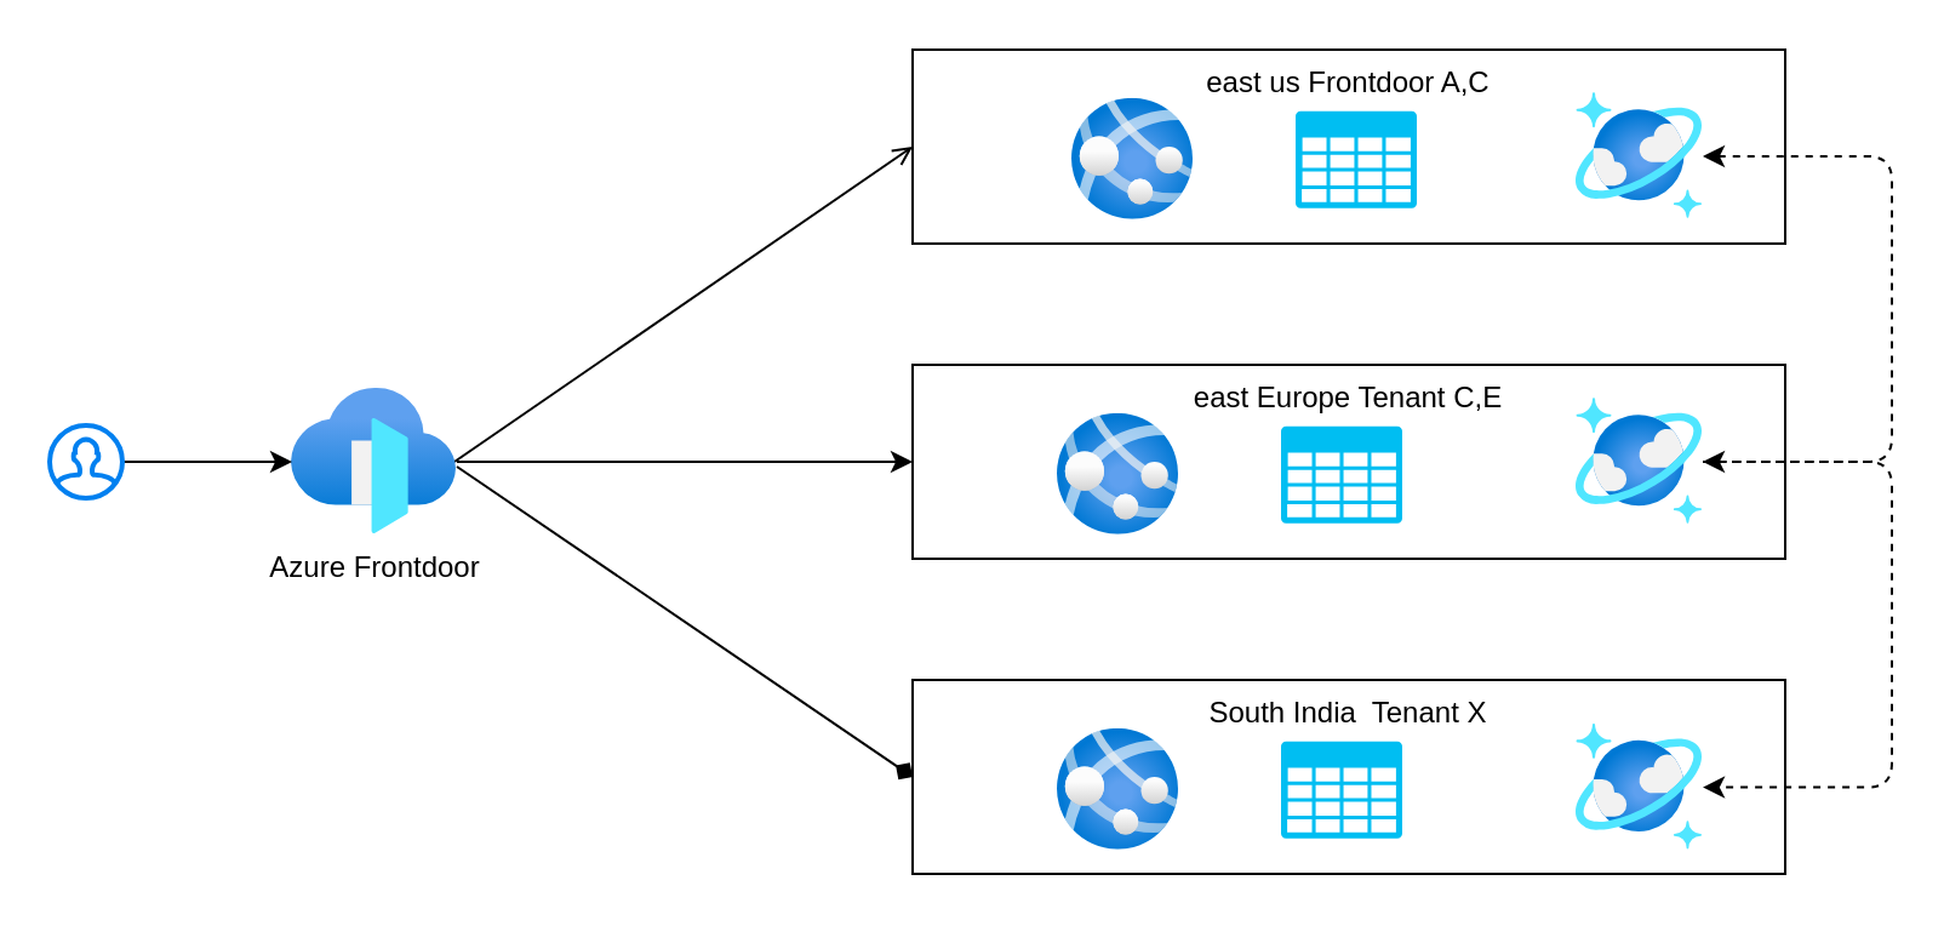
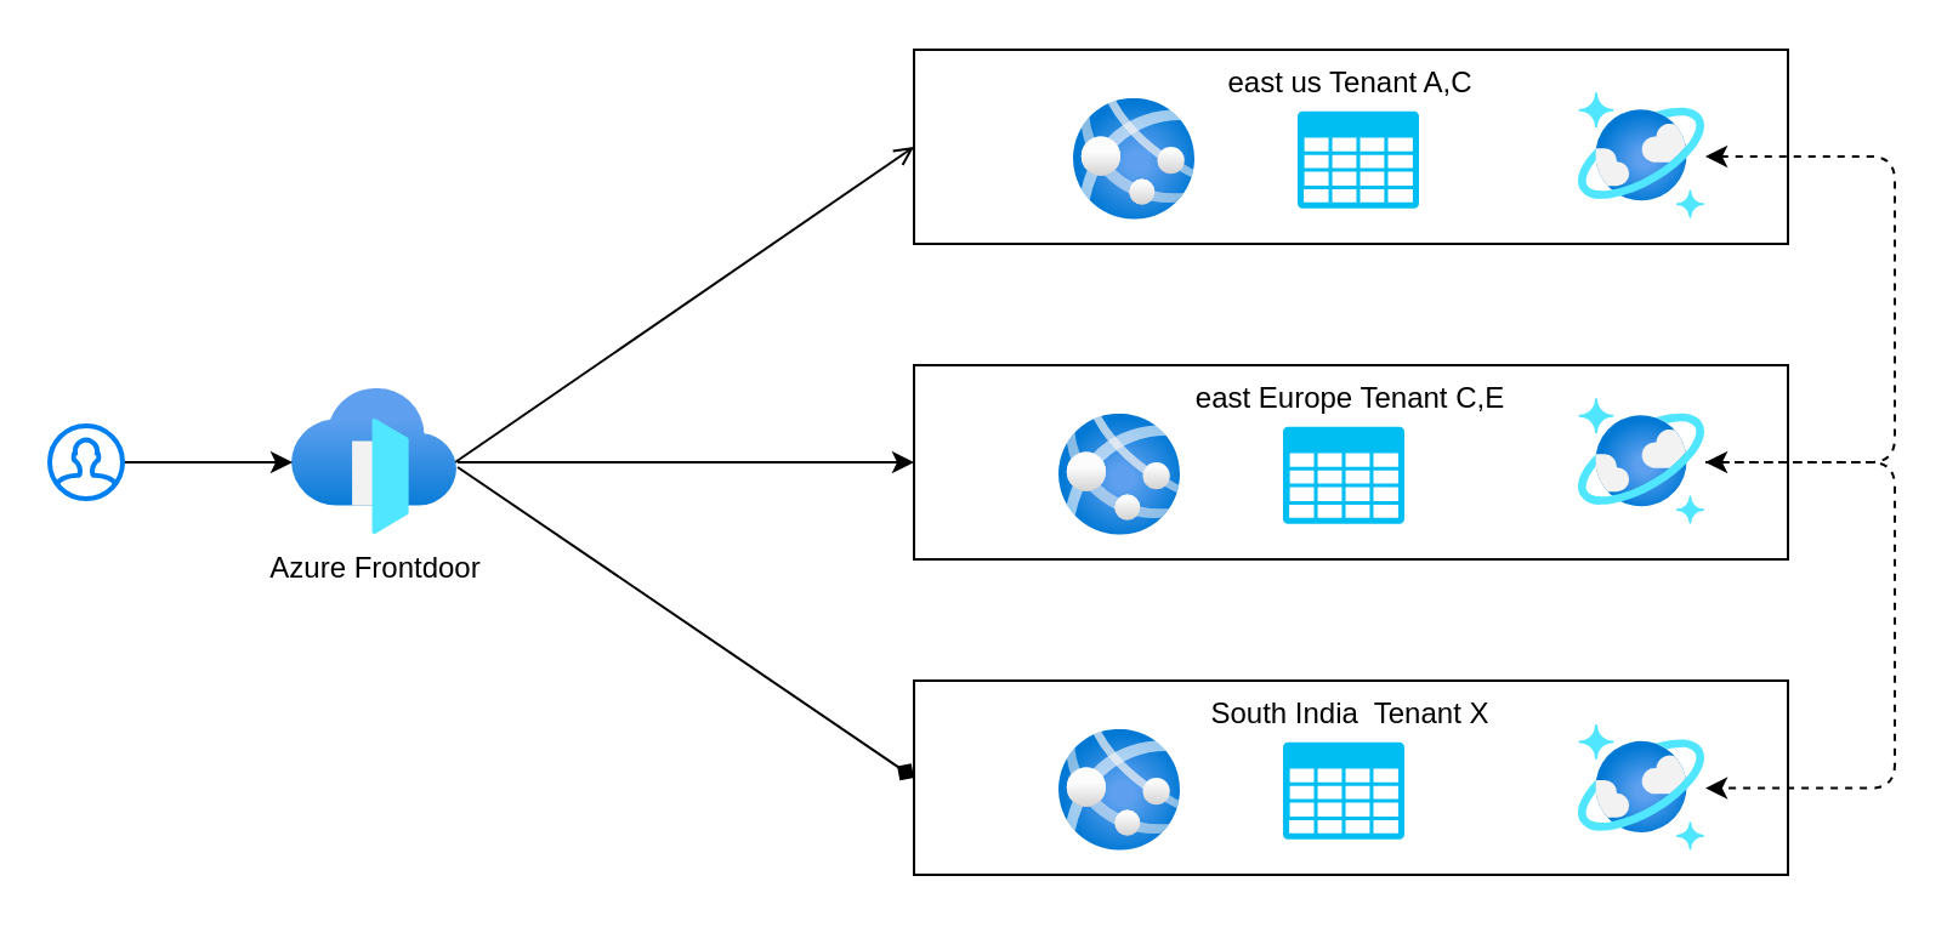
- <mxCell id="4" value="east us Frontdoor A,C" style="rounded=0;whiteSpace=wrap;html=1;fillColor=none;verticalAlign=top;" vertex="1" parent="1"><mxGeometry x="376" y="20" width="360" height="80" as="geometry" /></mxCell>
+ <mxCell id="4" value="east us Tenant A,C" style="rounded=0;whiteSpace=wrap;html=1;fillColor=none;verticalAlign=top;" vertex="1" parent="1"><mxGeometry x="376" y="20" width="360" height="80" as="geometry" /></mxCell>
